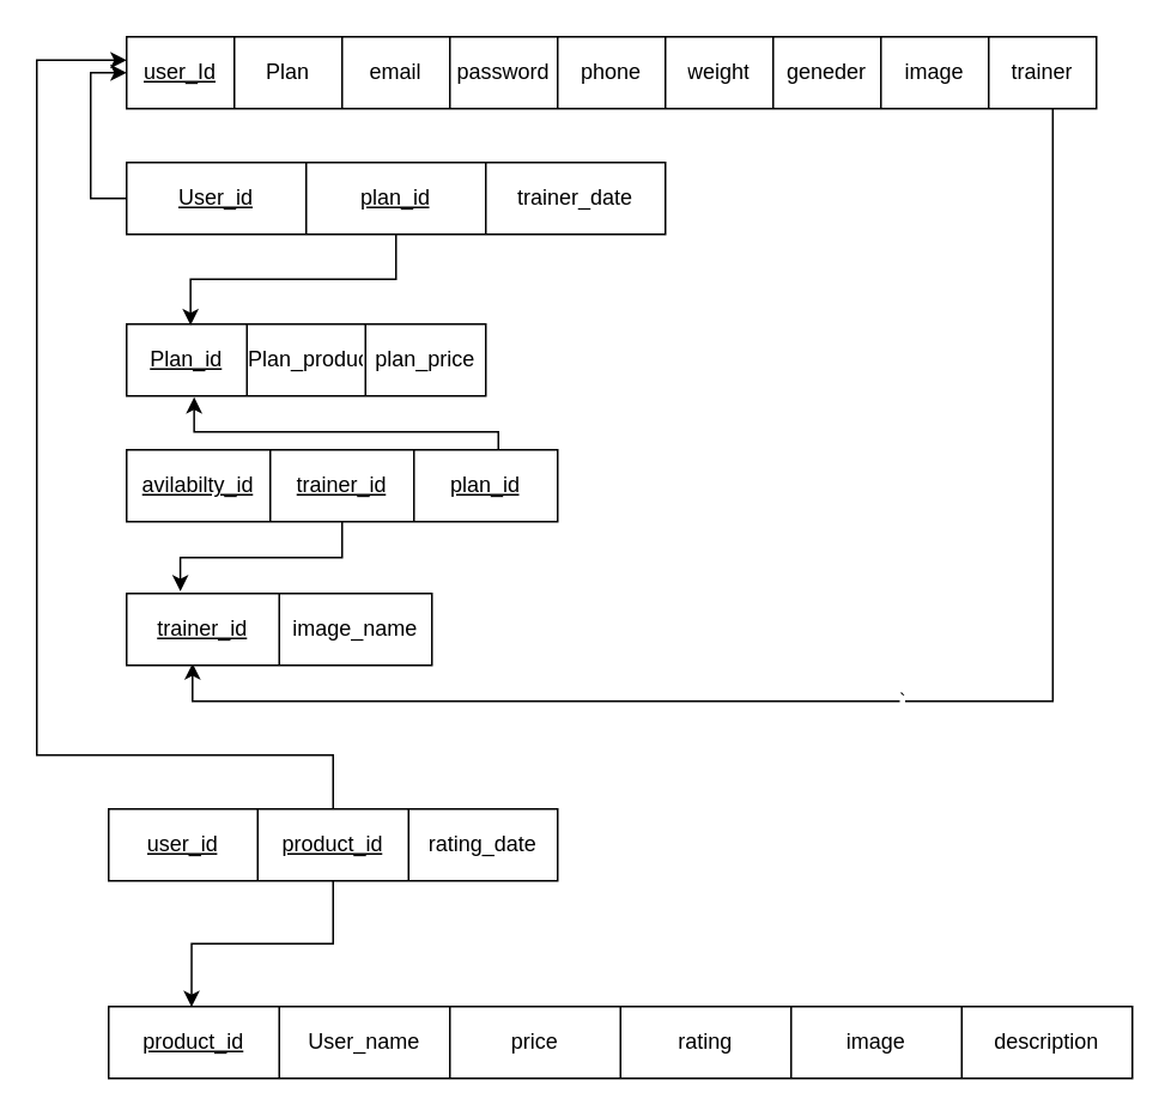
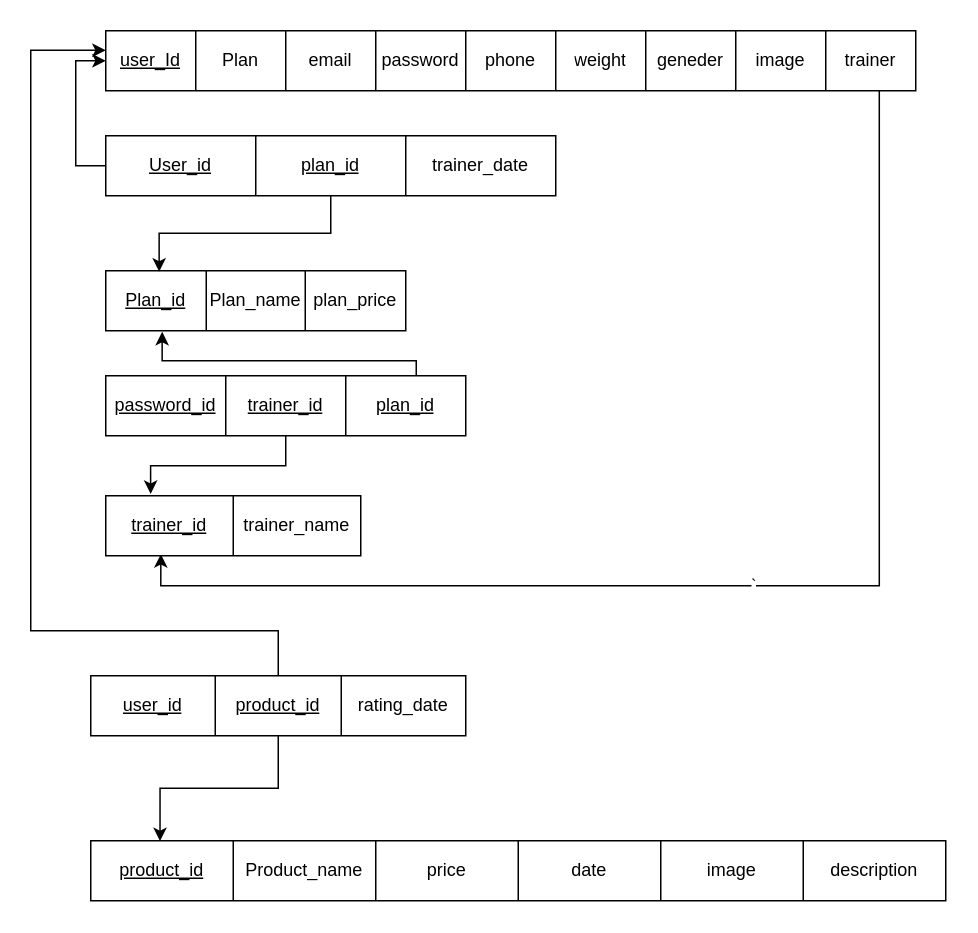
- <mxCell id="17" value="Plan_product" style="shape=partialRectangle;html=1;whiteSpace=wrap;connectable=0;strokeColor=inherit;overflow=hidden;fillColor=none;top=0;left=0;bottom=0;right=0;pointerEvents=1;" parent="15" vertex="1"><mxGeometry x="67" width="66" height="40" as="geometry"><mxRectangle width="66" height="40" as="alternateBounds" /></mxGeometry></mxCell>
+ <mxCell id="17" value="Plan_name" style="shape=partialRectangle;html=1;whiteSpace=wrap;connectable=0;strokeColor=inherit;overflow=hidden;fillColor=none;top=0;left=0;bottom=0;right=0;pointerEvents=1;" parent="15" vertex="1"><mxGeometry x="67" width="66" height="40" as="geometry"><mxRectangle width="66" height="40" as="alternateBounds" /></mxGeometry></mxCell>
- <mxCell id="47" value="&lt;u&gt;avilabilty_id&lt;/u&gt;" style="shape=partialRectangle;html=1;whiteSpace=wrap;connectable=0;strokeColor=inherit;overflow=hidden;fillColor=none;top=0;left=0;bottom=0;right=0;pointerEvents=1;" vertex="1" parent="46"><mxGeometry width="80" height="40" as="geometry"><mxRectangle width="80" height="40" as="alternateBounds" /></mxGeometry></mxCell>
+ <mxCell id="47" value="&lt;u&gt;password_id&lt;/u&gt;" style="shape=partialRectangle;html=1;whiteSpace=wrap;connectable=0;strokeColor=inherit;overflow=hidden;fillColor=none;top=0;left=0;bottom=0;right=0;pointerEvents=1;" vertex="1" parent="46"><mxGeometry width="80" height="40" as="geometry"><mxRectangle width="80" height="40" as="alternateBounds" /></mxGeometry></mxCell>
- <mxCell id="22" value="image_name" style="shape=partialRectangle;html=1;whiteSpace=wrap;connectable=0;strokeColor=inherit;overflow=hidden;fillColor=none;top=0;left=0;bottom=0;right=0;pointerEvents=1;" parent="20" vertex="1"><mxGeometry x="85" width="85" height="40" as="geometry"><mxRectangle width="85" height="40" as="alternateBounds" /></mxGeometry></mxCell>
+ <mxCell id="22" value="trainer_name" style="shape=partialRectangle;html=1;whiteSpace=wrap;connectable=0;strokeColor=inherit;overflow=hidden;fillColor=none;top=0;left=0;bottom=0;right=0;pointerEvents=1;" parent="20" vertex="1"><mxGeometry x="85" width="85" height="40" as="geometry"><mxRectangle width="85" height="40" as="alternateBounds" /></mxGeometry></mxCell>
- <mxCell id="26" value="User_name" style="shape=partialRectangle;html=1;whiteSpace=wrap;connectable=0;strokeColor=inherit;overflow=hidden;fillColor=none;top=0;left=0;bottom=0;right=0;pointerEvents=1;" parent="24" vertex="1"><mxGeometry x="95" width="95" height="40" as="geometry"><mxRectangle width="95" height="40" as="alternateBounds" /></mxGeometry></mxCell>
+ <mxCell id="26" value="Product_name" style="shape=partialRectangle;html=1;whiteSpace=wrap;connectable=0;strokeColor=inherit;overflow=hidden;fillColor=none;top=0;left=0;bottom=0;right=0;pointerEvents=1;" parent="24" vertex="1"><mxGeometry x="95" width="95" height="40" as="geometry"><mxRectangle width="95" height="40" as="alternateBounds" /></mxGeometry></mxCell>
- <mxCell id="28" value="rating" style="shape=partialRectangle;html=1;whiteSpace=wrap;connectable=0;strokeColor=inherit;overflow=hidden;fillColor=none;top=0;left=0;bottom=0;right=0;pointerEvents=1;" parent="24" vertex="1"><mxGeometry x="285" width="95" height="40" as="geometry"><mxRectangle width="95" height="40" as="alternateBounds" /></mxGeometry></mxCell>
+ <mxCell id="28" value="date" style="shape=partialRectangle;html=1;whiteSpace=wrap;connectable=0;strokeColor=inherit;overflow=hidden;fillColor=none;top=0;left=0;bottom=0;right=0;pointerEvents=1;" parent="24" vertex="1"><mxGeometry x="285" width="95" height="40" as="geometry"><mxRectangle width="95" height="40" as="alternateBounds" /></mxGeometry></mxCell>
